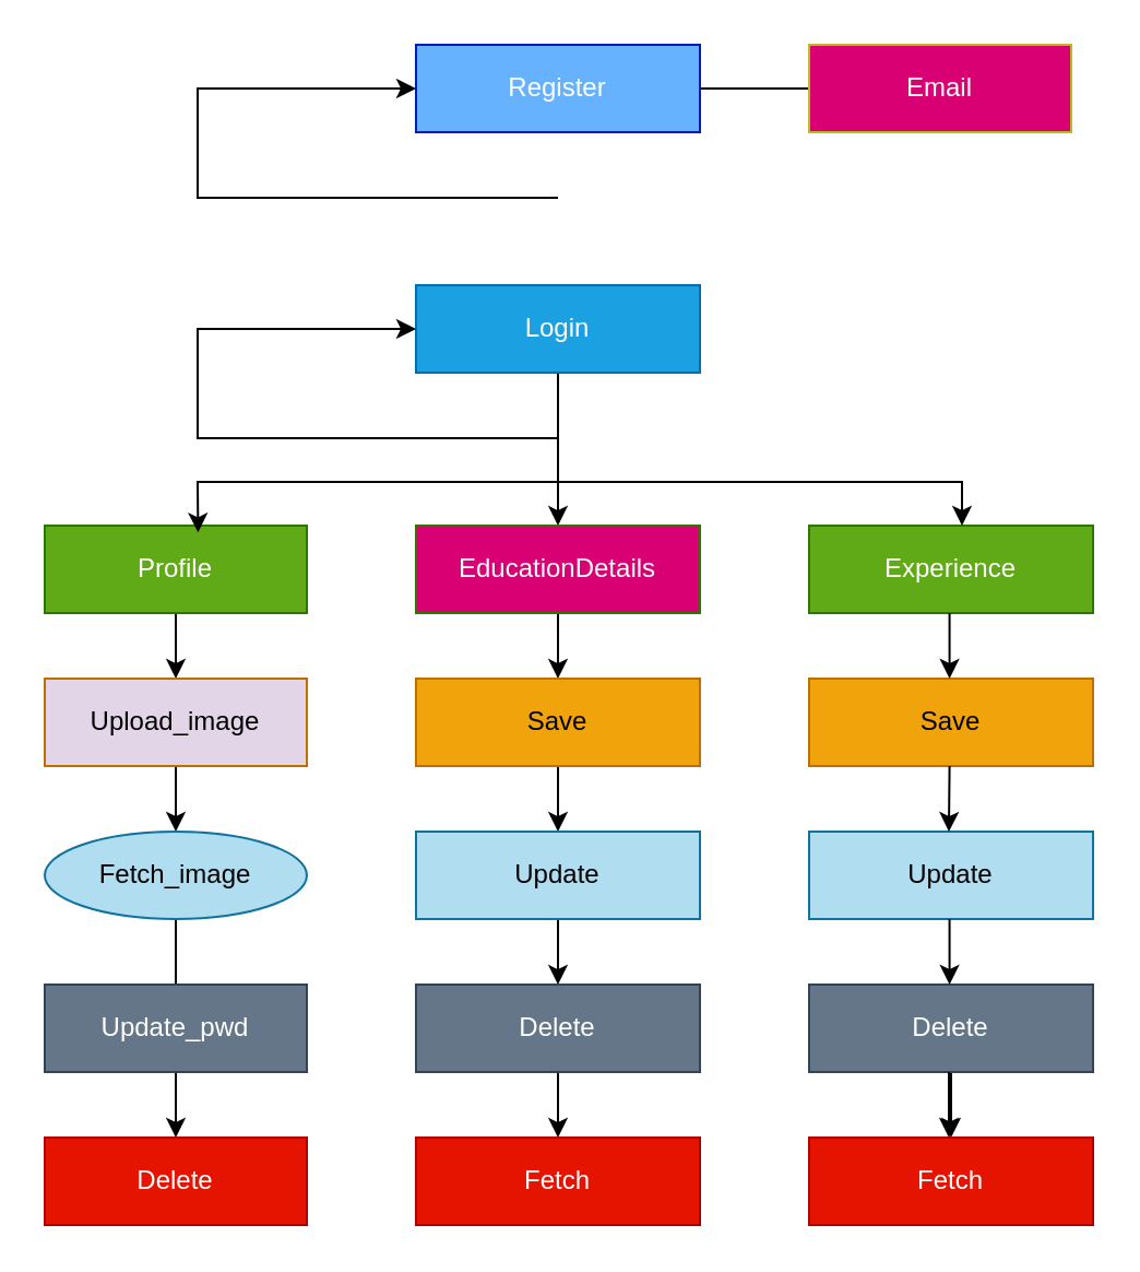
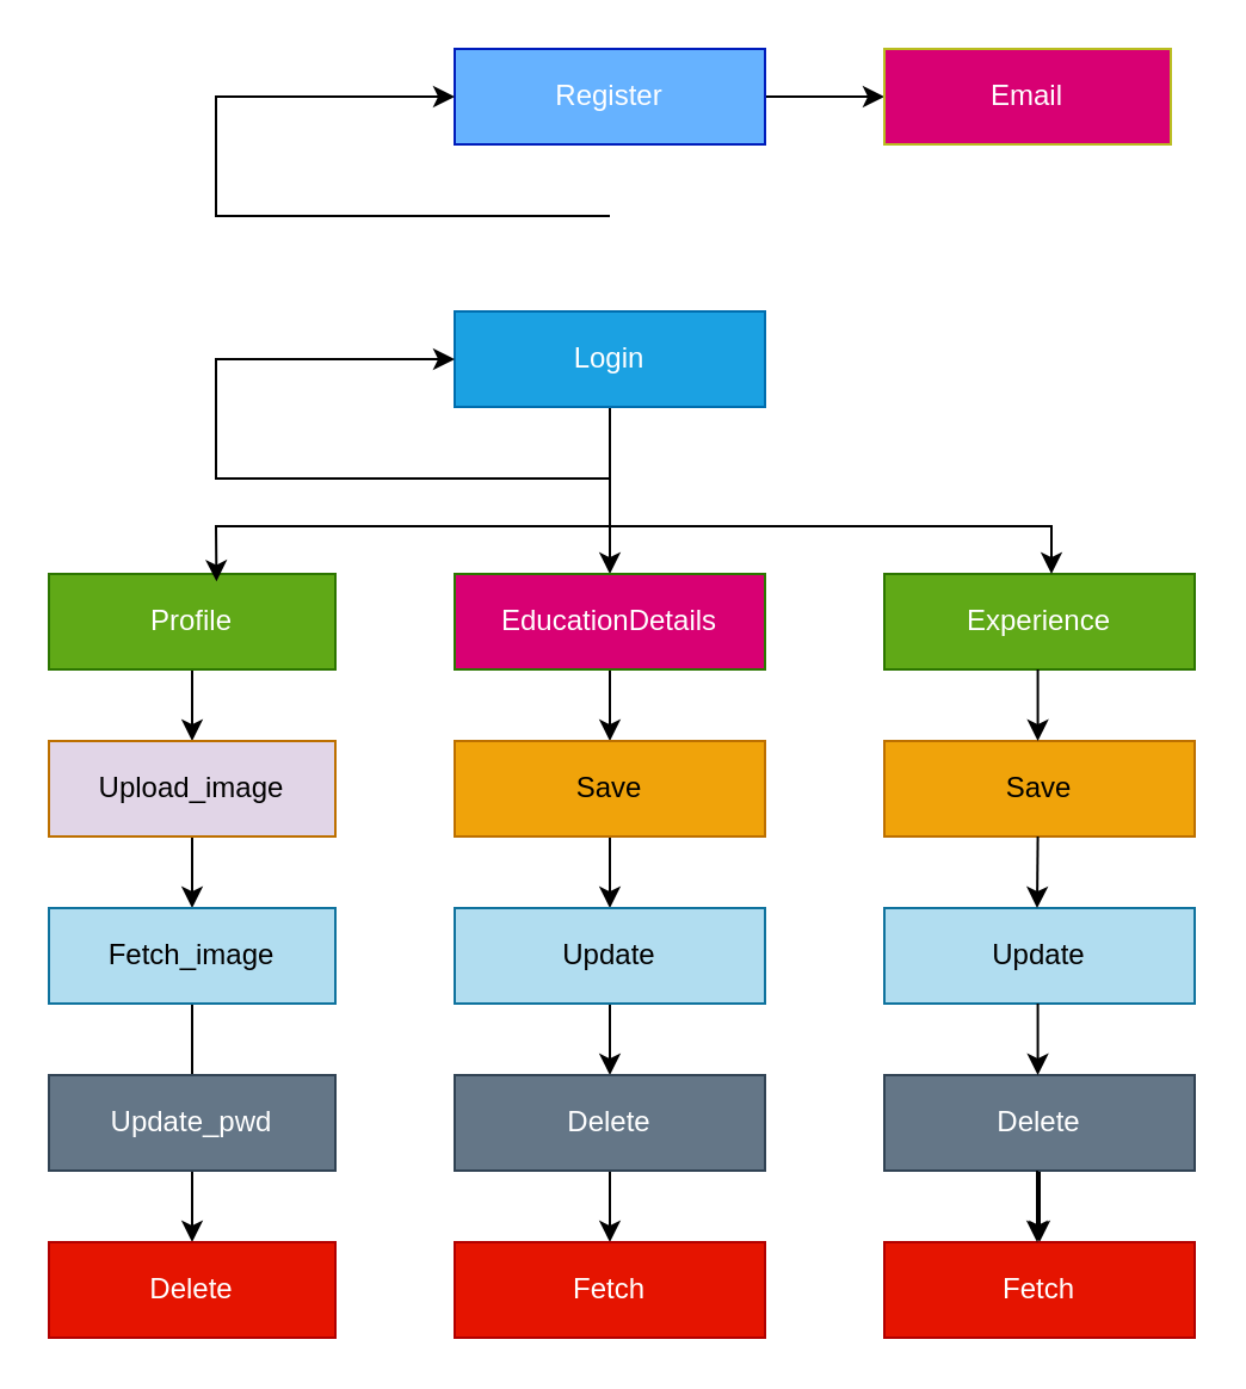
- <mxCell id="2" style="edgeStyle=orthogonalEdgeStyle;rounded=0;orthogonalLoop=1;jettySize=auto;html=1;exitX=1;exitY=0.5;exitDx=0;exitDy=0;entryX=0;entryY=0.5;entryDx=0;entryDy=0;labelBackgroundColor=none;fontColor=default;endArrow=none;" edge="1" parent="1" source="3" target="4"><mxGeometry relative="1" as="geometry" /></mxCell>
+ <mxCell id="2" style="edgeStyle=orthogonalEdgeStyle;rounded=0;orthogonalLoop=1;jettySize=auto;html=1;exitX=1;exitY=0.5;exitDx=0;exitDy=0;entryX=0;entryY=0.5;entryDx=0;entryDy=0;labelBackgroundColor=none;fontColor=default;" edge="1" parent="1" source="3" target="4"><mxGeometry relative="1" as="geometry" /></mxCell>
- <mxCell id="18" value="Fetch_image" style="ellipse;whiteSpace=wrap;html=1;labelBackgroundColor=none;fillColor=#b1ddf0;strokeColor=#10739e;" vertex="1" parent="1"><mxGeometry x="20" y="380" width="120" height="40" as="geometry" /></mxCell>
+ <mxCell id="18" value="Fetch_image" style="rounded=0;whiteSpace=wrap;html=1;labelBackgroundColor=none;fillColor=#b1ddf0;strokeColor=#10739e;" vertex="1" parent="1"><mxGeometry x="20" y="380" width="120" height="40" as="geometry" /></mxCell>
